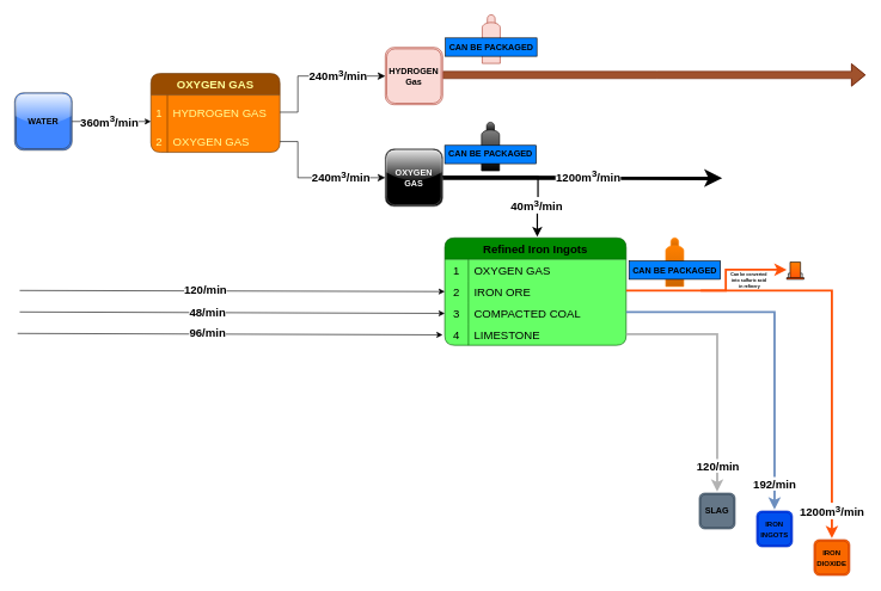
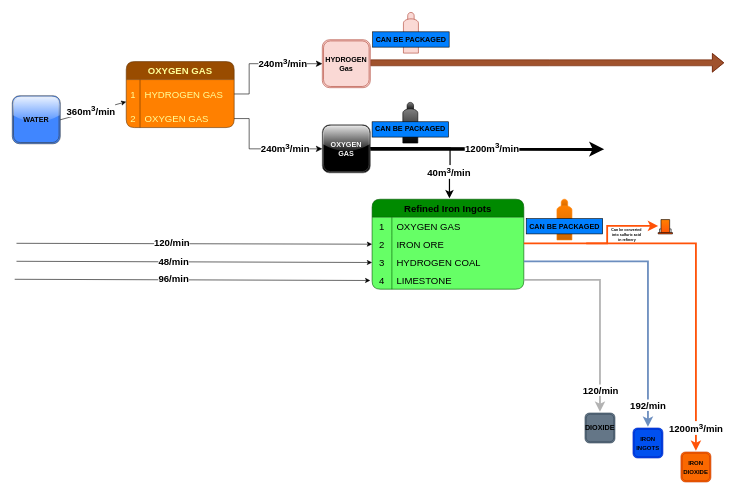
- <mxCell id="3" value="&lt;b&gt;&lt;font style=&quot;font-size: 12px;&quot;&gt;WATER&lt;/font&gt;&lt;/b&gt;" style="shape=ext;double=1;whiteSpace=wrap;html=1;aspect=fixed;fillColor=#4086FF;strokeColor=#36393d;rounded=1;glass=1;" vertex="1" parent="1"><mxGeometry x="20" y="129" width="80" height="80" as="geometry" /></mxCell>
+ <mxCell id="3" value="&lt;b&gt;&lt;font style=&quot;font-size: 12px;&quot;&gt;WATER&lt;/font&gt;&lt;/b&gt;" style="shape=ext;double=1;whiteSpace=wrap;html=1;aspect=fixed;fillColor=#4086FF;strokeColor=#36393d;rounded=1;glass=1;" vertex="1" parent="1"><mxGeometry x="20" y="159" width="80" height="80" as="geometry" /></mxCell>
- <mxCell id="20" value="COMPACTED COAL" style="shape=partialRectangle;html=1;whiteSpace=wrap;connectable=0;fillColor=none;top=0;left=0;bottom=0;right=0;align=left;spacingLeft=6;overflow=hidden;strokeColor=inherit;fontSize=16;rounded=0;" vertex="1" parent="18"><mxGeometry x="33" width="220" height="30" as="geometry"><mxRectangle width="220" height="30" as="alternateBounds" /></mxGeometry></mxCell>
+ <mxCell id="20" value="HYDROGEN COAL" style="shape=partialRectangle;html=1;whiteSpace=wrap;connectable=0;fillColor=none;top=0;left=0;bottom=0;right=0;align=left;spacingLeft=6;overflow=hidden;strokeColor=inherit;fontSize=16;rounded=0;" vertex="1" parent="18"><mxGeometry x="33" width="220" height="30" as="geometry"><mxRectangle width="220" height="30" as="alternateBounds" /></mxGeometry></mxCell>
- <mxCell id="50" value="&lt;b style=&quot;&quot;&gt;&lt;font color=&quot;#000000&quot;&gt;SLAG&lt;/font&gt;&lt;/b&gt;" style="shape=ext;double=1;rounded=1;whiteSpace=wrap;html=1;fillColor=#647687;glass=0;strokeColor=#314354;fontColor=#ffffff;" vertex="1" parent="1"><mxGeometry x="975" y="688" width="50" height="50" as="geometry" /></mxCell>
+ <mxCell id="50" value="&lt;b style=&quot;&quot;&gt;&lt;font color=&quot;#000000&quot;&gt;DIOXIDE&lt;/font&gt;&lt;/b&gt;" style="shape=ext;double=1;rounded=1;whiteSpace=wrap;html=1;fillColor=#647687;glass=0;strokeColor=#314354;fontColor=#ffffff;" vertex="1" parent="1"><mxGeometry x="975" y="688" width="50" height="50" as="geometry" /></mxCell>
